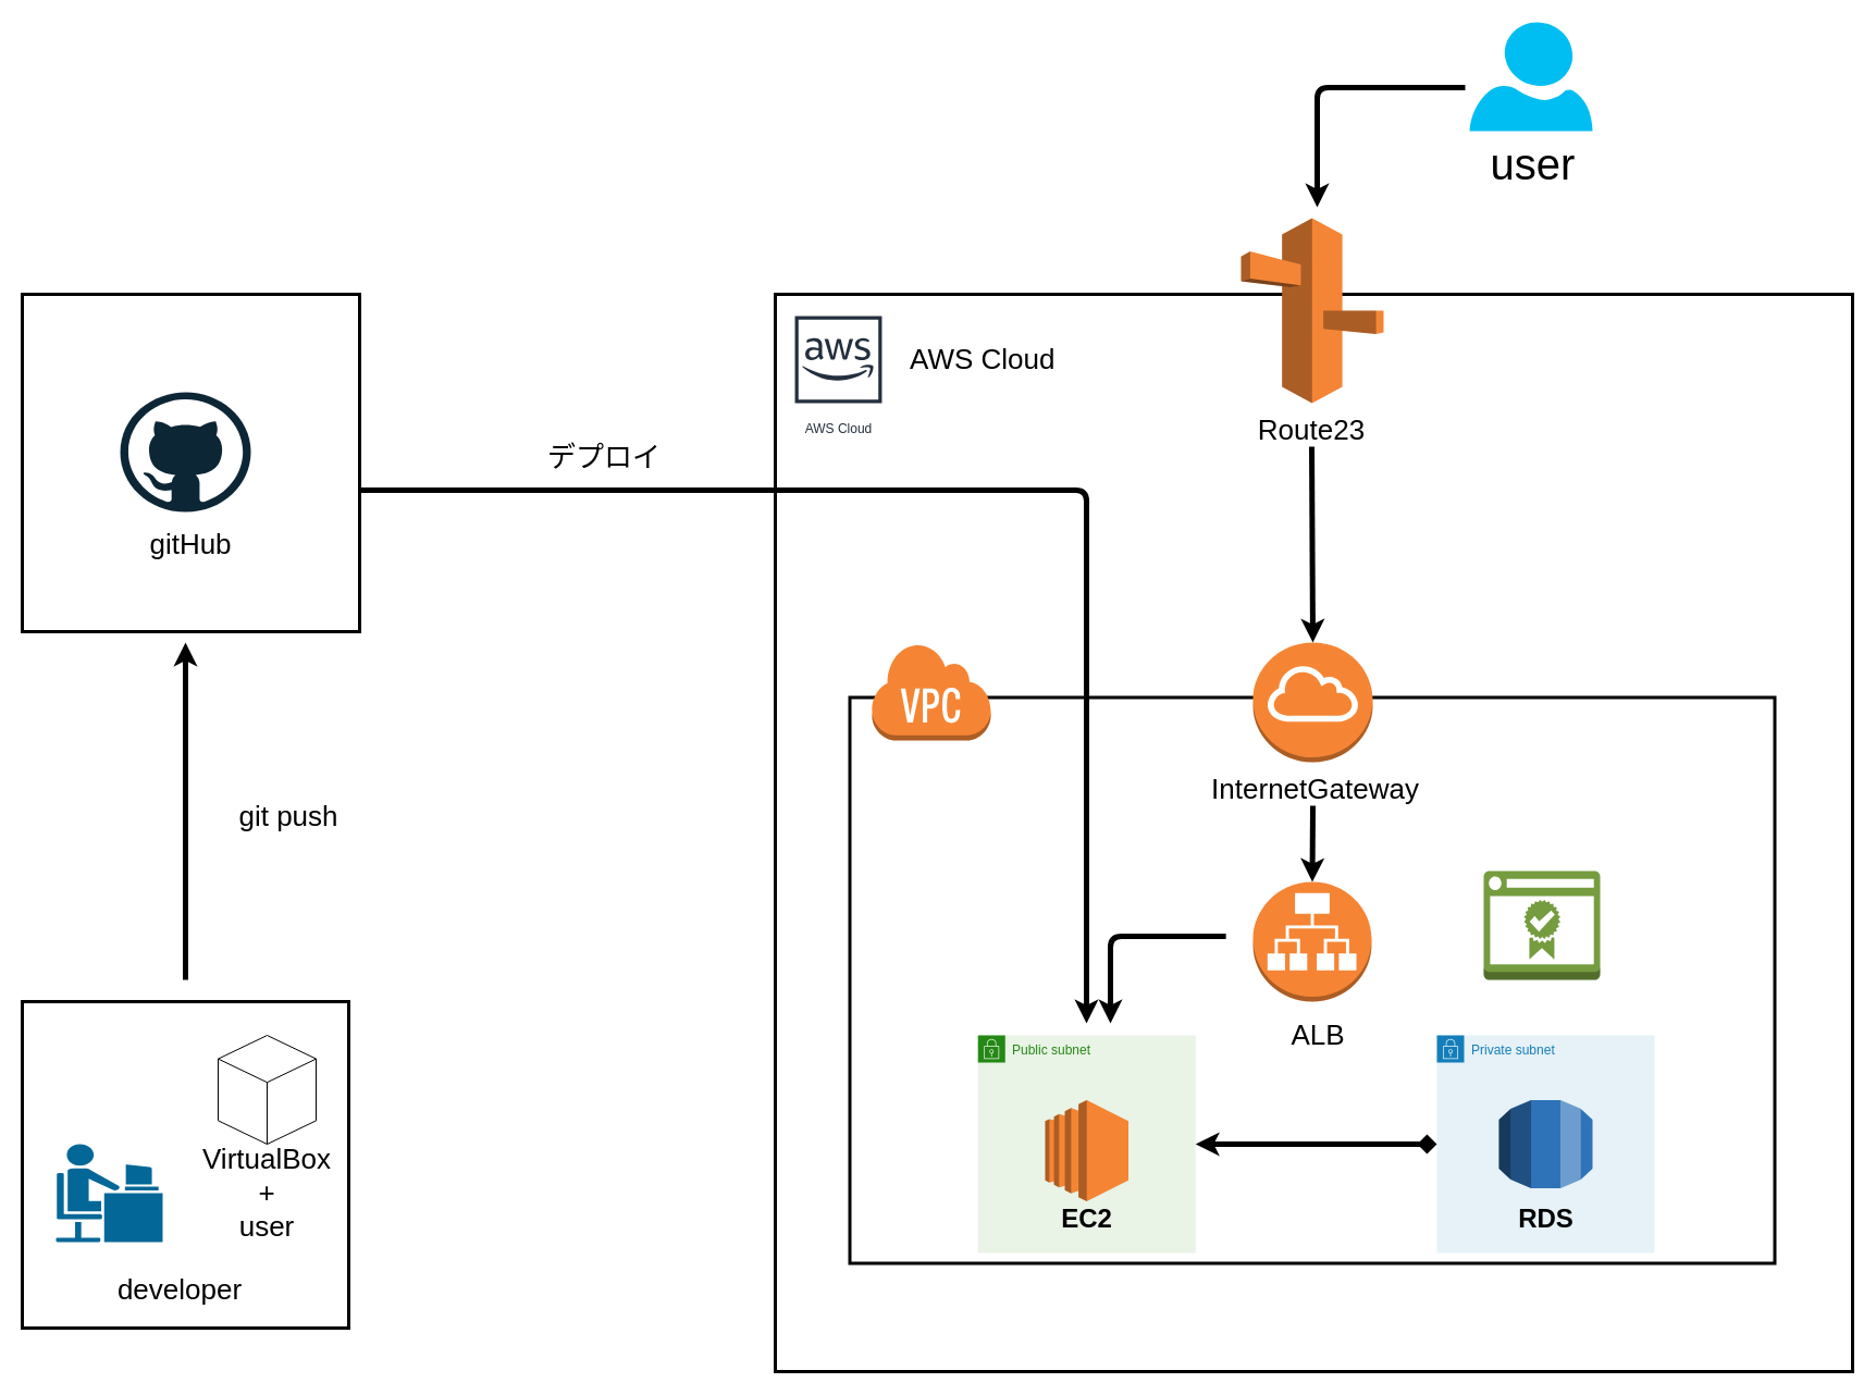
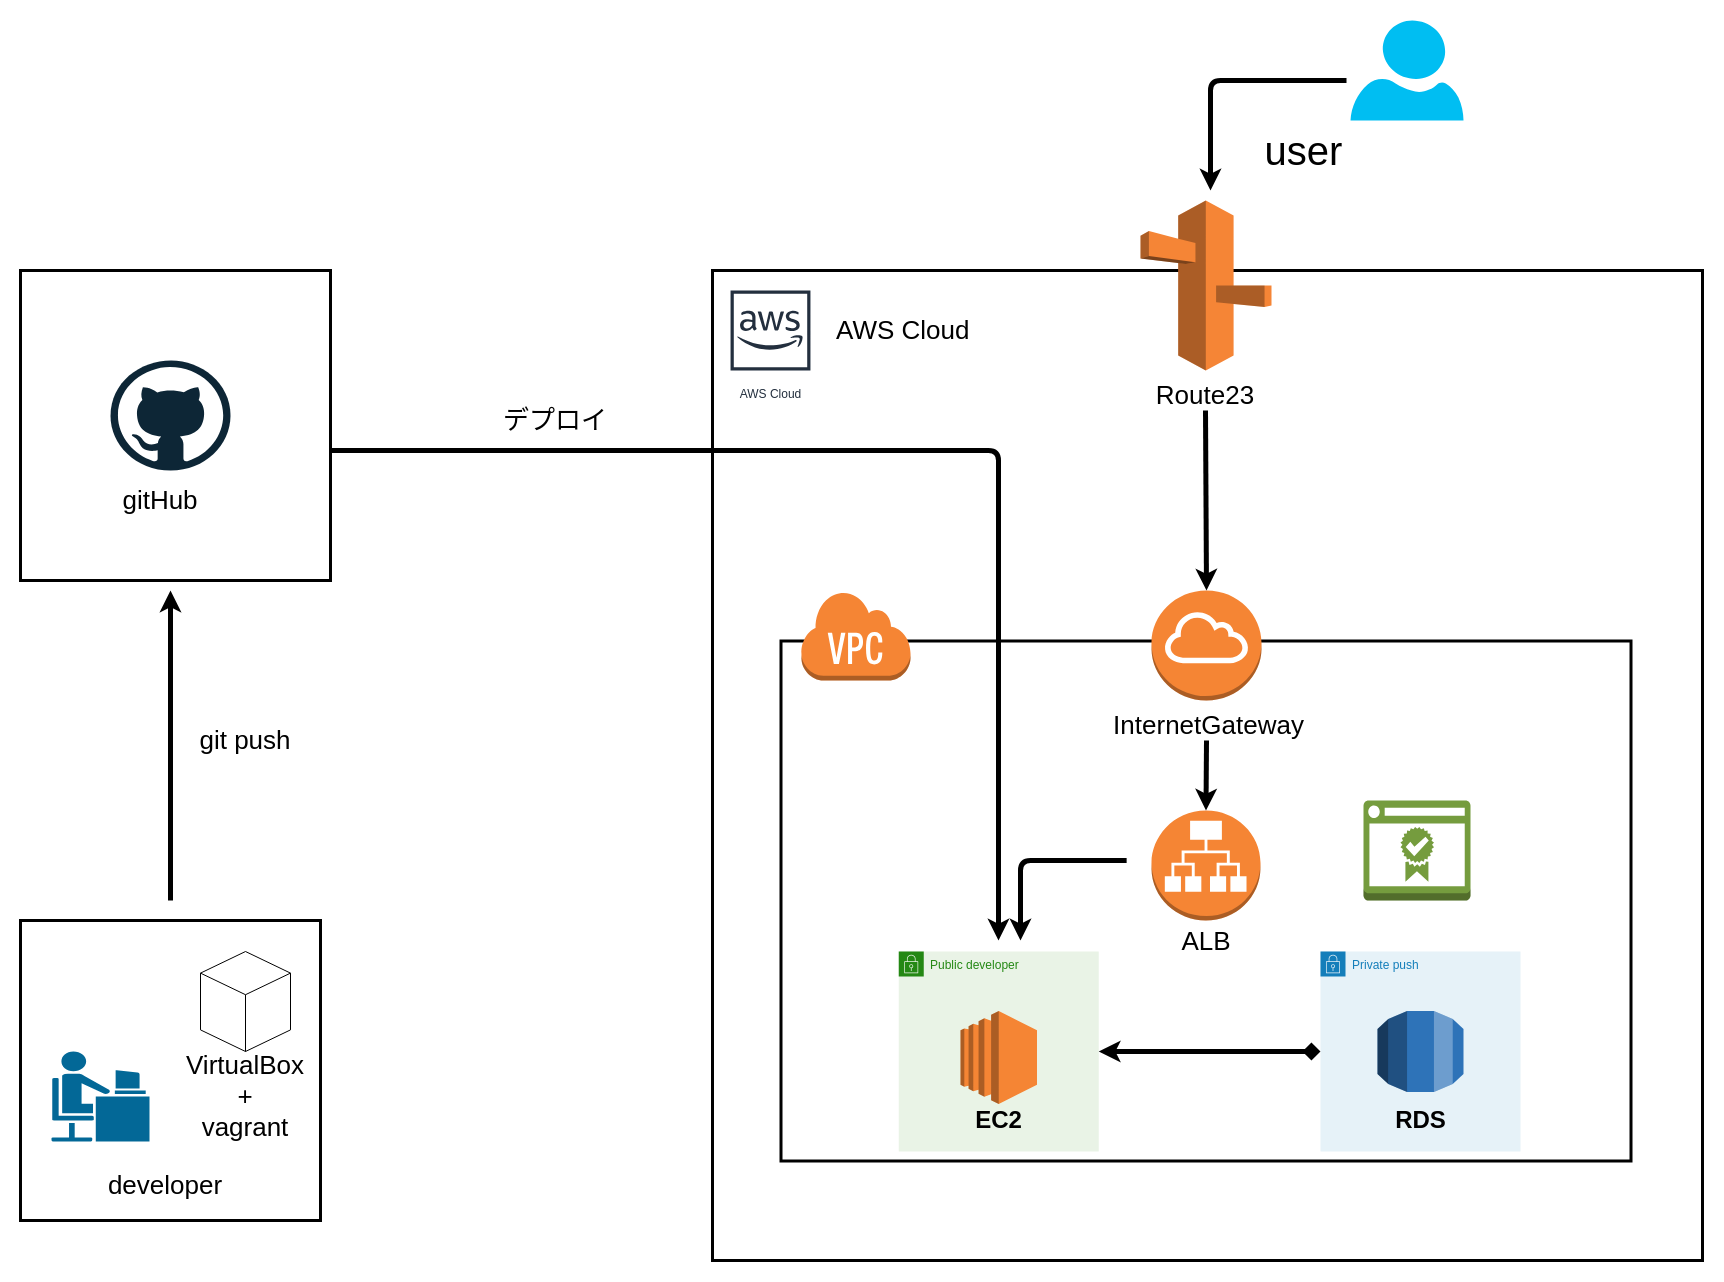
- <mxCell id="20" value="&lt;font style=&quot;font-size: 40px&quot;&gt;user&lt;/font&gt;" style="text;html=1;align=center;verticalAlign=middle;resizable=0;points=[];autosize=1;strokeColor=none;fontSize=26;" parent="1" vertex="1"><mxGeometry x="1363" y="130" width="90" height="40" as="geometry" /></mxCell>
+ <mxCell id="20" value="&lt;font style=&quot;font-size: 40px&quot;&gt;user&lt;/font&gt;" style="text;html=1;align=center;verticalAlign=middle;resizable=0;points=[];autosize=1;strokeColor=none;fontSize=26;" parent="1" vertex="1"><mxGeometry x="1258" y="130" width="90" height="40" as="geometry" /></mxCell>
- <mxCell id="36" value="gitHub" style="text;html=1;strokeColor=none;fillColor=none;align=center;verticalAlign=middle;whiteSpace=wrap;rounded=0;fontSize=26;" parent="1" vertex="1"><mxGeometry x="110" y="490" width="130" height="20" as="geometry" /></mxCell>
+ <mxCell id="36" value="gitHub" style="text;html=1;strokeColor=none;fillColor=none;align=center;verticalAlign=middle;whiteSpace=wrap;rounded=0;fontSize=26;" parent="1" vertex="1"><mxGeometry x="95" y="490" width="130" height="20" as="geometry" /></mxCell>
- <mxCell id="35" value="git push" style="text;html=1;strokeColor=none;fillColor=none;align=center;verticalAlign=middle;whiteSpace=wrap;rounded=0;fontSize=26;" parent="1" vertex="1"><mxGeometry x="200" y="740" width="130" height="20" as="geometry" /></mxCell>
+ <mxCell id="35" value="git push" style="text;html=1;strokeColor=none;fillColor=none;align=center;verticalAlign=middle;whiteSpace=wrap;rounded=0;fontSize=26;" parent="1" vertex="1"><mxGeometry x="180" y="730" width="130" height="20" as="geometry" /></mxCell>
- <mxCell id="26" value="ALB" style="text;html=1;strokeColor=none;fillColor=none;align=center;verticalAlign=middle;whiteSpace=wrap;rounded=0;fontSize=26;" parent="1" vertex="1"><mxGeometry x="1190.5" y="941" width="40" height="20" as="geometry" /></mxCell>
+ <mxCell id="26" value="ALB" style="text;html=1;strokeColor=none;fillColor=none;align=center;verticalAlign=middle;whiteSpace=wrap;rounded=0;fontSize=26;" parent="1" vertex="1"><mxGeometry x="1185.5" y="931" width="40" height="20" as="geometry" /></mxCell>
- <mxCell id="12" value="Public subnet" style="points=[[0,0],[0.25,0],[0.5,0],[0.75,0],[1,0],[1,0.25],[1,0.5],[1,0.75],[1,1],[0.75,1],[0.5,1],[0.25,1],[0,1],[0,0.75],[0,0.5],[0,0.25]];outlineConnect=0;gradientColor=none;html=1;whiteSpace=wrap;fontSize=12;fontStyle=0;shape=mxgraph.aws4.group;grIcon=mxgraph.aws4.group_security_group;grStroke=0;strokeColor=#248814;fillColor=#E9F3E6;verticalAlign=top;align=left;spacingLeft=30;fontColor=#248814;dashed=0;" parent="1" vertex="1"><mxGeometry x="898.25" y="951" width="200" height="200" as="geometry" /></mxCell>
+ <mxCell id="12" value="Public developer" style="points=[[0,0],[0.25,0],[0.5,0],[0.75,0],[1,0],[1,0.25],[1,0.5],[1,0.75],[1,1],[0.75,1],[0.5,1],[0.25,1],[0,1],[0,0.75],[0,0.5],[0,0.25]];outlineConnect=0;gradientColor=none;html=1;whiteSpace=wrap;fontSize=12;fontStyle=0;shape=mxgraph.aws4.group;grIcon=mxgraph.aws4.group_security_group;grStroke=0;strokeColor=#248814;fillColor=#E9F3E6;verticalAlign=top;align=left;spacingLeft=30;fontColor=#248814;dashed=0;" parent="1" vertex="1"><mxGeometry x="898.25" y="951" width="200" height="200" as="geometry" /></mxCell>
- <mxCell id="13" value="Private subnet" style="points=[[0,0],[0.25,0],[0.5,0],[0.75,0],[1,0],[1,0.25],[1,0.5],[1,0.75],[1,1],[0.75,1],[0.5,1],[0.25,1],[0,1],[0,0.75],[0,0.5],[0,0.25]];outlineConnect=0;gradientColor=none;html=1;whiteSpace=wrap;fontSize=12;fontStyle=0;shape=mxgraph.aws4.group;grIcon=mxgraph.aws4.group_security_group;grStroke=0;strokeColor=#147EBA;fillColor=#E6F2F8;verticalAlign=top;align=left;spacingLeft=30;fontColor=#147EBA;dashed=0;" parent="1" vertex="1"><mxGeometry x="1320" y="951" width="200" height="200" as="geometry" /></mxCell>
+ <mxCell id="13" value="Private push" style="points=[[0,0],[0.25,0],[0.5,0],[0.75,0],[1,0],[1,0.25],[1,0.5],[1,0.75],[1,1],[0.75,1],[0.5,1],[0.25,1],[0,1],[0,0.75],[0,0.5],[0,0.25]];outlineConnect=0;gradientColor=none;html=1;whiteSpace=wrap;fontSize=12;fontStyle=0;shape=mxgraph.aws4.group;grIcon=mxgraph.aws4.group_security_group;grStroke=0;strokeColor=#147EBA;fillColor=#E6F2F8;verticalAlign=top;align=left;spacingLeft=30;fontColor=#147EBA;dashed=0;" parent="1" vertex="1"><mxGeometry x="1320" y="951" width="200" height="200" as="geometry" /></mxCell>
- <mxCell id="38" value="VirtualBox&lt;br&gt;+&lt;br&gt;user" style="text;html=1;strokeColor=none;fillColor=none;align=center;verticalAlign=middle;whiteSpace=wrap;rounded=0;fontSize=26;" parent="1" vertex="1"><mxGeometry x="180" y="1056" width="130" height="80" as="geometry" /></mxCell>
+ <mxCell id="38" value="VirtualBox&lt;br&gt;+&lt;br&gt;vagrant" style="text;html=1;strokeColor=none;fillColor=none;align=center;verticalAlign=middle;whiteSpace=wrap;rounded=0;fontSize=26;" parent="1" vertex="1"><mxGeometry x="180" y="1056" width="130" height="80" as="geometry" /></mxCell>
